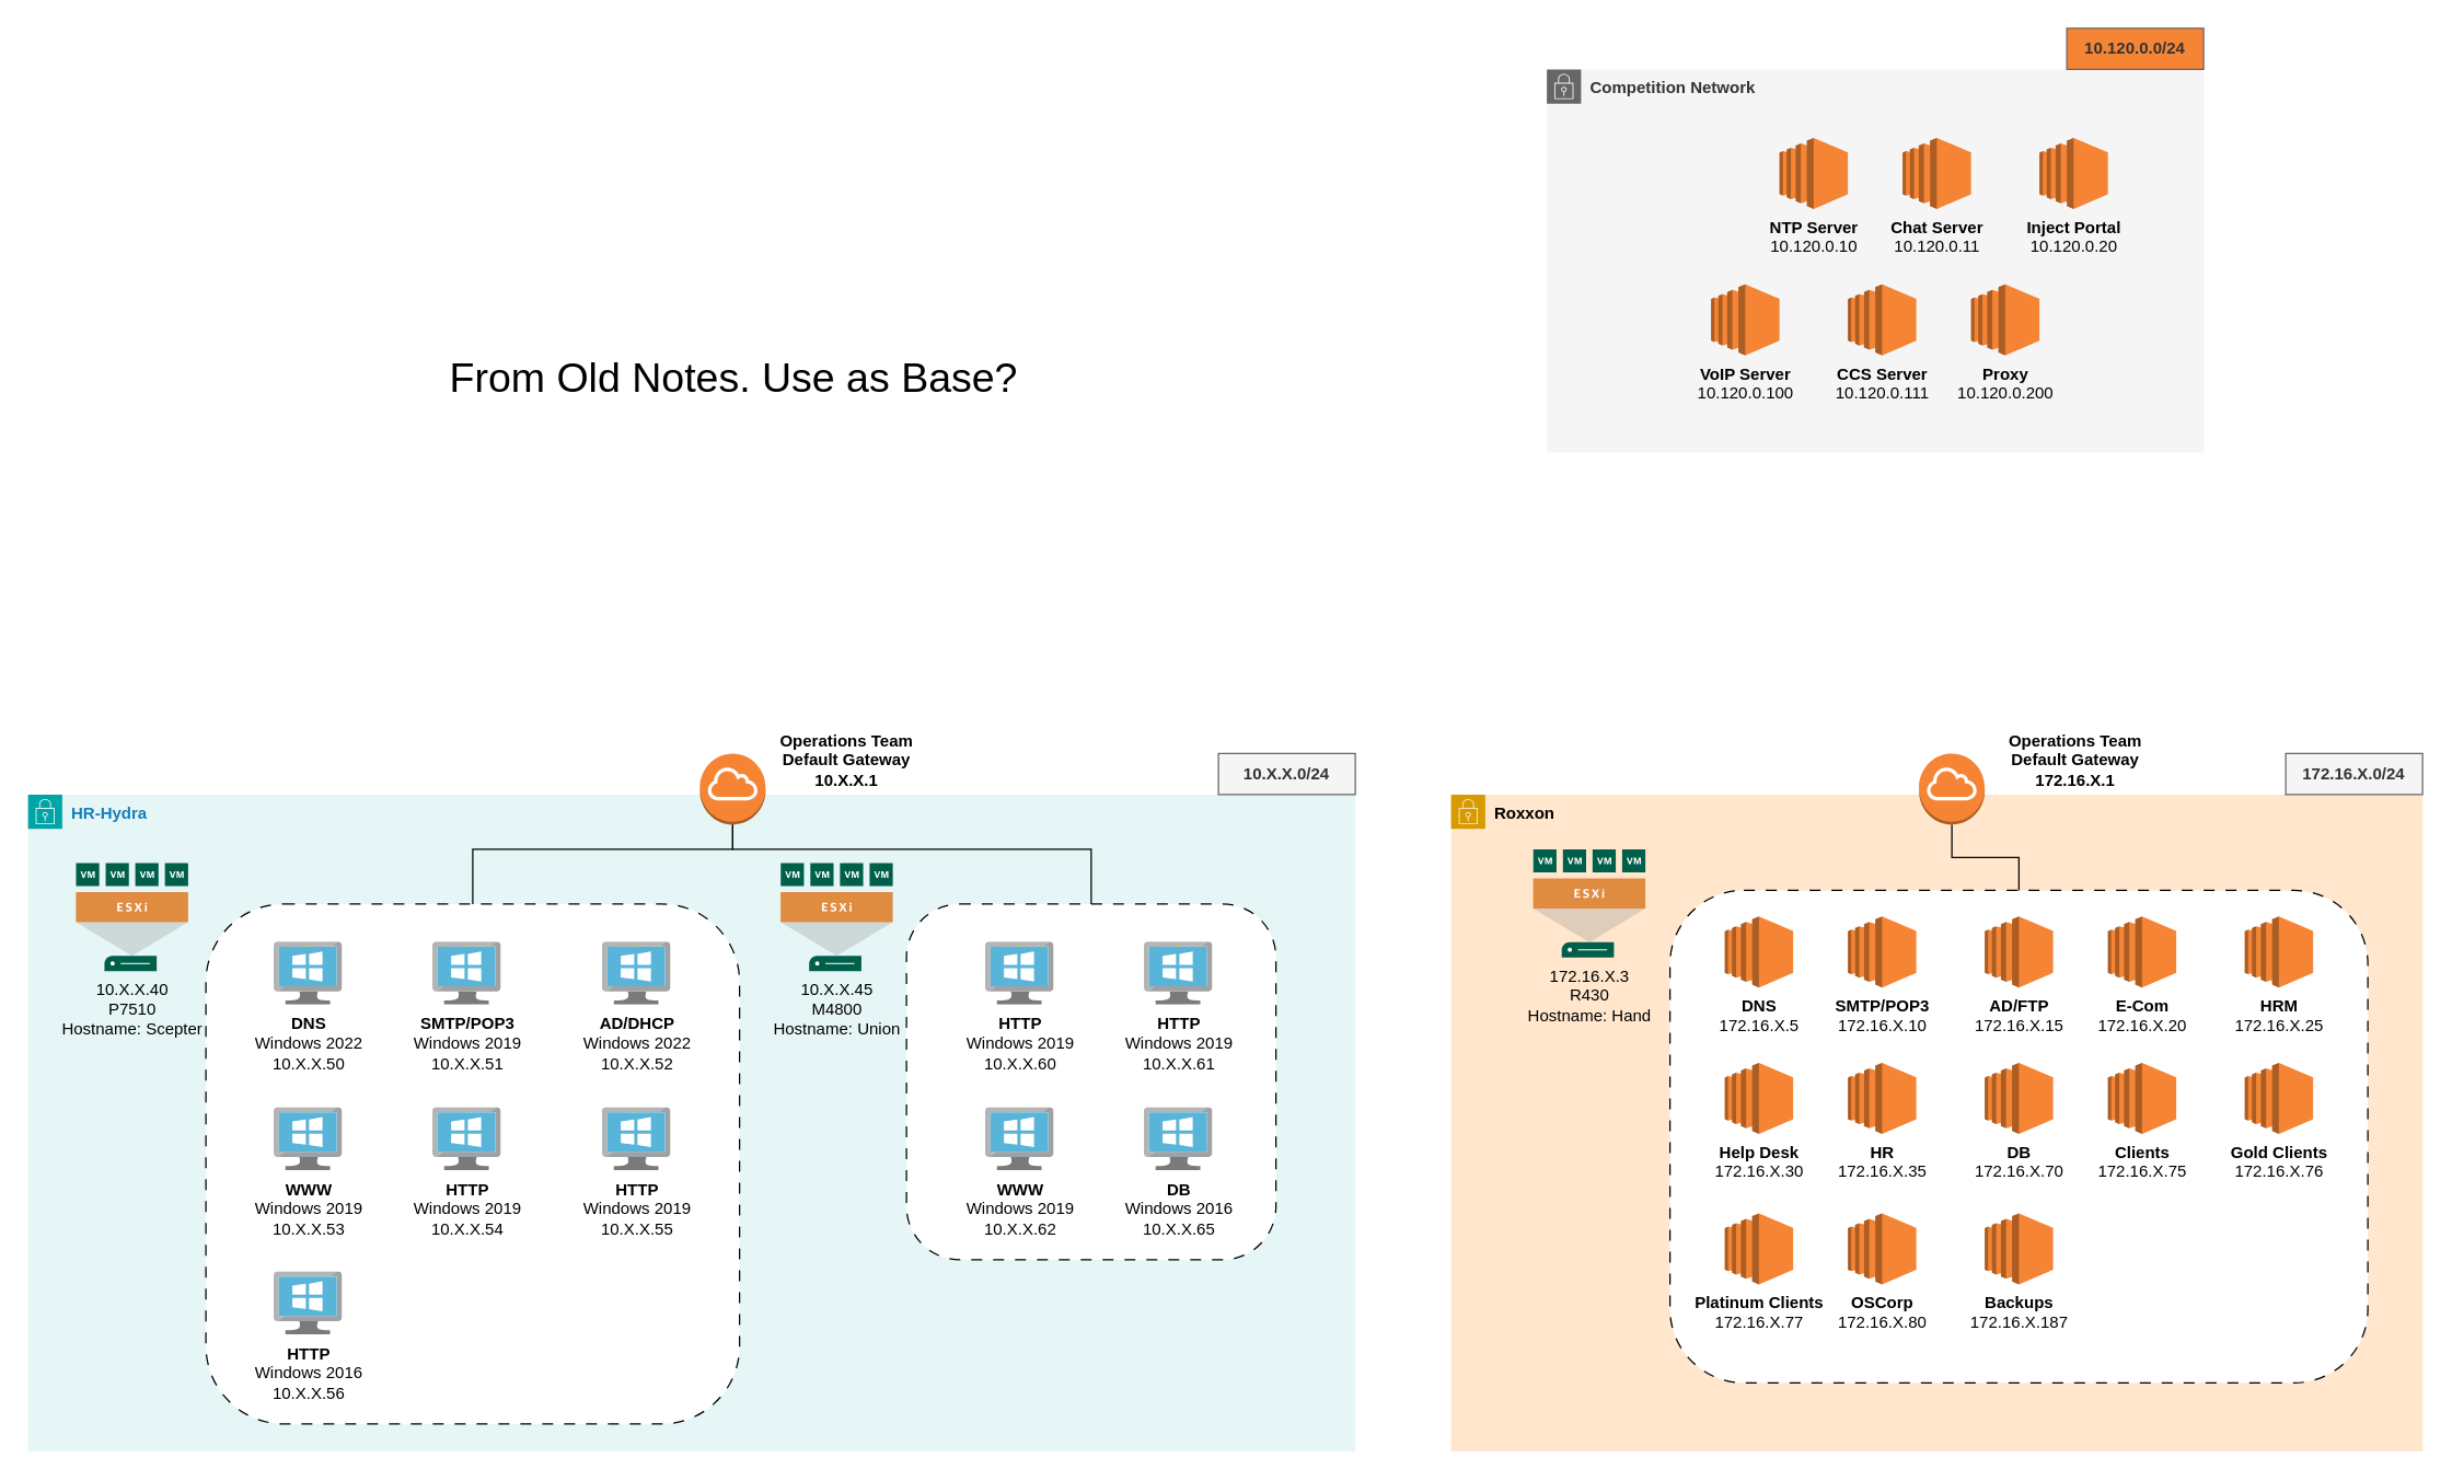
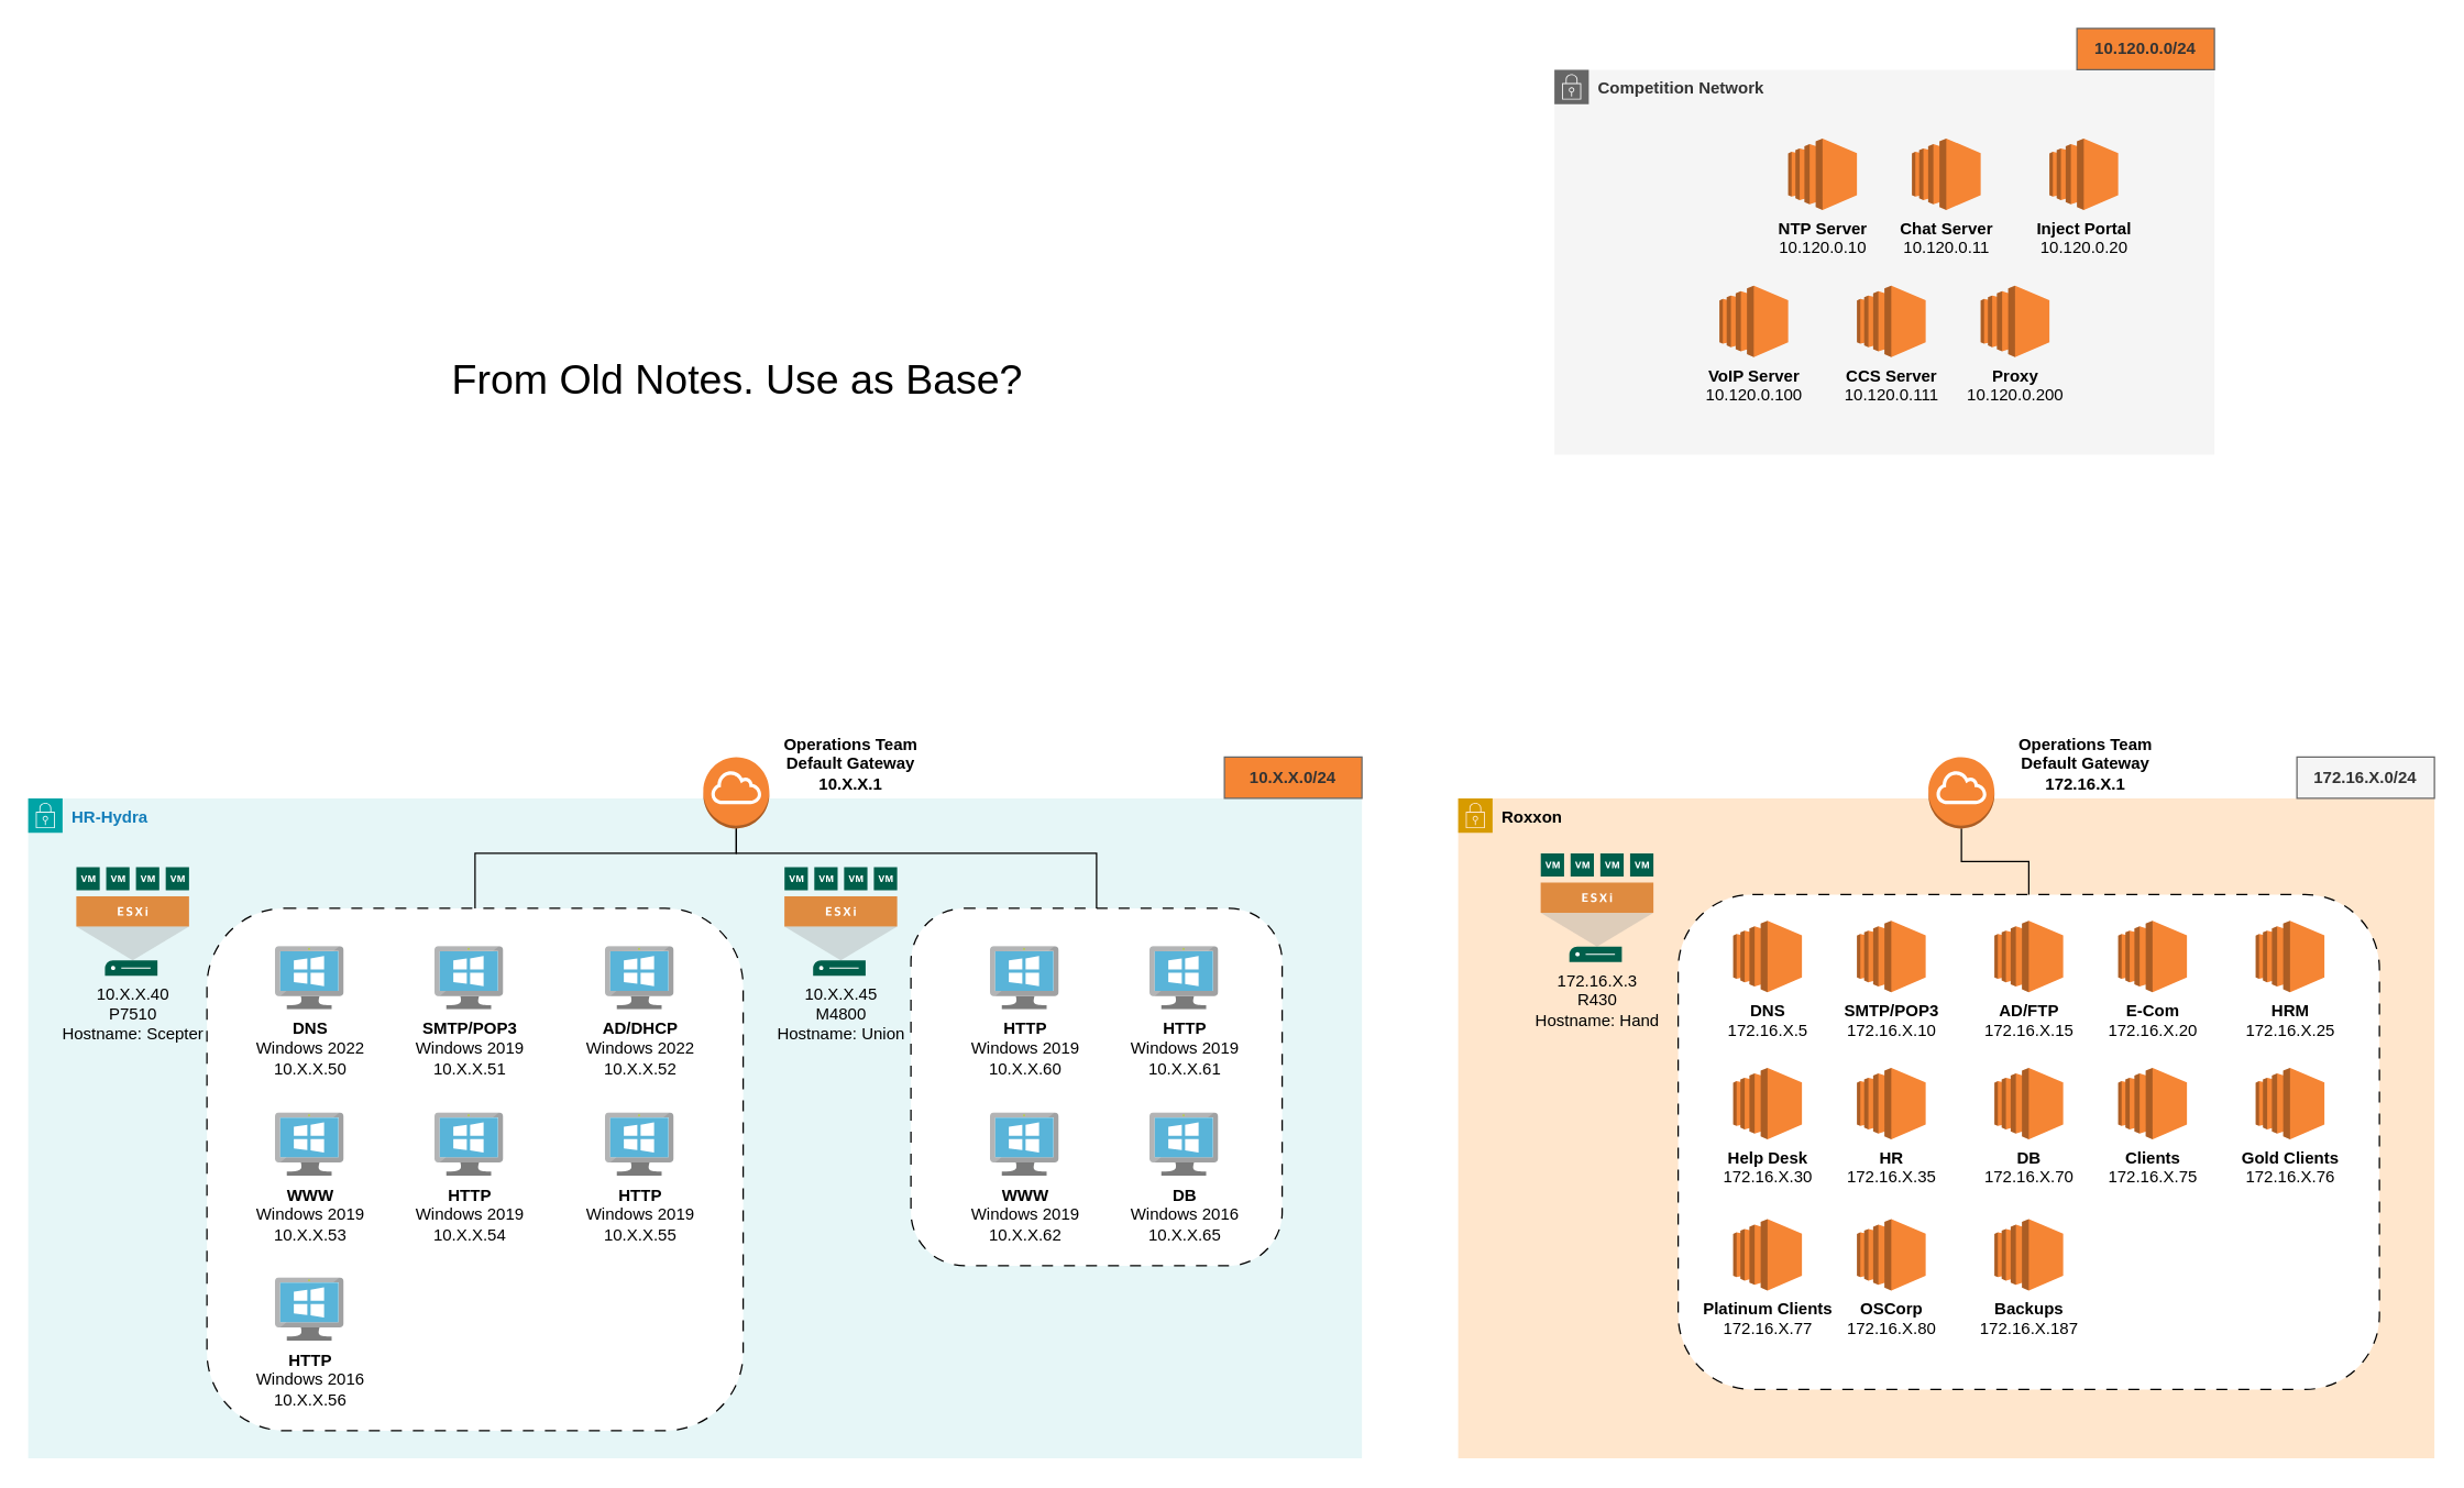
- <mxCell id="38" value="&lt;b&gt;10.X.X.0/24&lt;/b&gt;" style="rounded=0;whiteSpace=wrap;html=1;fillColor=#f5f5f5;fontColor=#333333;strokeColor=#666666;" vertex="1" parent="1"><mxGeometry x="890" y="550" width="100" height="30" as="geometry" /></mxCell>
+ <mxCell id="38" value="&lt;b&gt;10.X.X.0/24&lt;/b&gt;" style="rounded=0;whiteSpace=wrap;html=1;fillColor=#f58534;fontColor=#333333;strokeColor=#666666;" vertex="1" parent="1"><mxGeometry x="890" y="550" width="100" height="30" as="geometry" /></mxCell>
